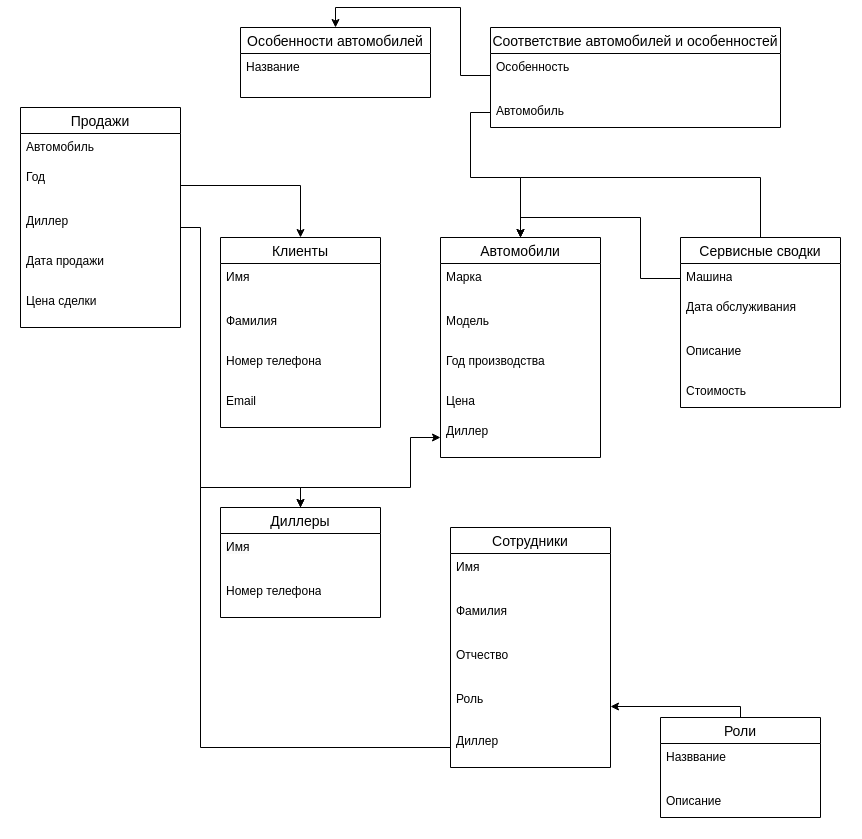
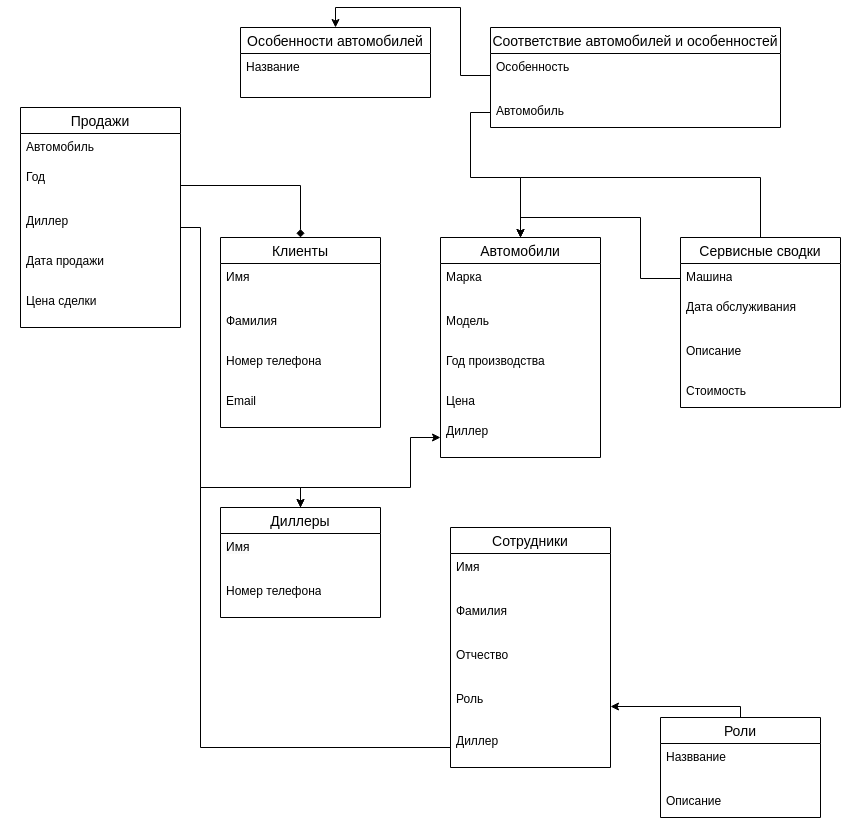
- <mxCell id="29" style="edgeStyle=orthogonalEdgeStyle;rounded=0;orthogonalLoop=1;jettySize=auto;html=1;entryX=0.5;entryY=0;entryDx=0;entryDy=0;" edge="1" parent="1" source="19" target="12"><mxGeometry relative="1" as="geometry" /></mxCell>
+ <mxCell id="29" style="edgeStyle=orthogonalEdgeStyle;rounded=0;orthogonalLoop=1;jettySize=auto;html=1;entryX=0.5;entryY=0;entryDx=0;entryDy=0;endArrow=diamond;" edge="1" parent="1" source="19" target="12"><mxGeometry relative="1" as="geometry" /></mxCell>
